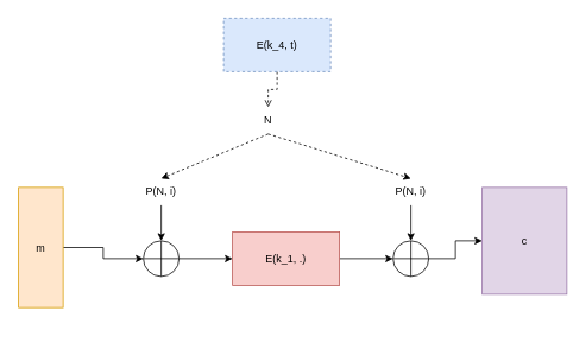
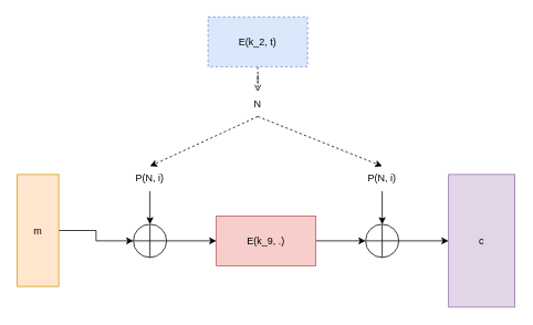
- <mxCell id="12" value="E(k_4, t)" style="rounded=0;whiteSpace=wrap;html=1;dashed=1;fillColor=#dae8fc;strokeColor=#6c8ebf;" vertex="1" parent="1"><mxGeometry x="250" y="20" width="120" height="60" as="geometry" /></mxCell>
+ <mxCell id="12" value="E(k_2, t)" style="rounded=0;whiteSpace=wrap;html=1;dashed=1;fillColor=#dae8fc;strokeColor=#6c8ebf;" vertex="1" parent="1"><mxGeometry x="250" y="20" width="120" height="60" as="geometry" /></mxCell>
- <mxCell id="13" value="N" style="text;html=1;align=center;verticalAlign=middle;whiteSpace=wrap;rounded=0;" vertex="1" parent="1"><mxGeometry x="270" y="120" width="60" height="30" as="geometry" /></mxCell>
+ <mxCell id="13" value="N" style="text;html=1;align=center;verticalAlign=middle;whiteSpace=wrap;rounded=0;" vertex="1" parent="1"><mxGeometry x="280" y="110" width="60" height="30" as="geometry" /></mxCell>
- <mxCell id="10" value="c" style="rounded=0;whiteSpace=wrap;html=1;fillColor=#e1d5e7;strokeColor=#9673a6;" vertex="1" parent="1"><mxGeometry x="540" y="210" width="95" height="120" as="geometry" /></mxCell>
+ <mxCell id="10" value="c" style="rounded=0;whiteSpace=wrap;html=1;fillColor=#e1d5e7;strokeColor=#9673a6;" vertex="1" parent="1"><mxGeometry x="540" y="210" width="80" height="160" as="geometry" /></mxCell>
- <mxCell id="5" value="E(k_1, .)" style="rounded=0;whiteSpace=wrap;html=1;fillColor=#f8cecc;strokeColor=#b85450;" vertex="1" parent="1"><mxGeometry x="260" y="260" width="120" height="60" as="geometry" /></mxCell>
+ <mxCell id="5" value="E(k_9, .)" style="rounded=0;whiteSpace=wrap;html=1;fillColor=#f8cecc;strokeColor=#b85450;" vertex="1" parent="1"><mxGeometry x="260" y="260" width="120" height="60" as="geometry" /></mxCell>
